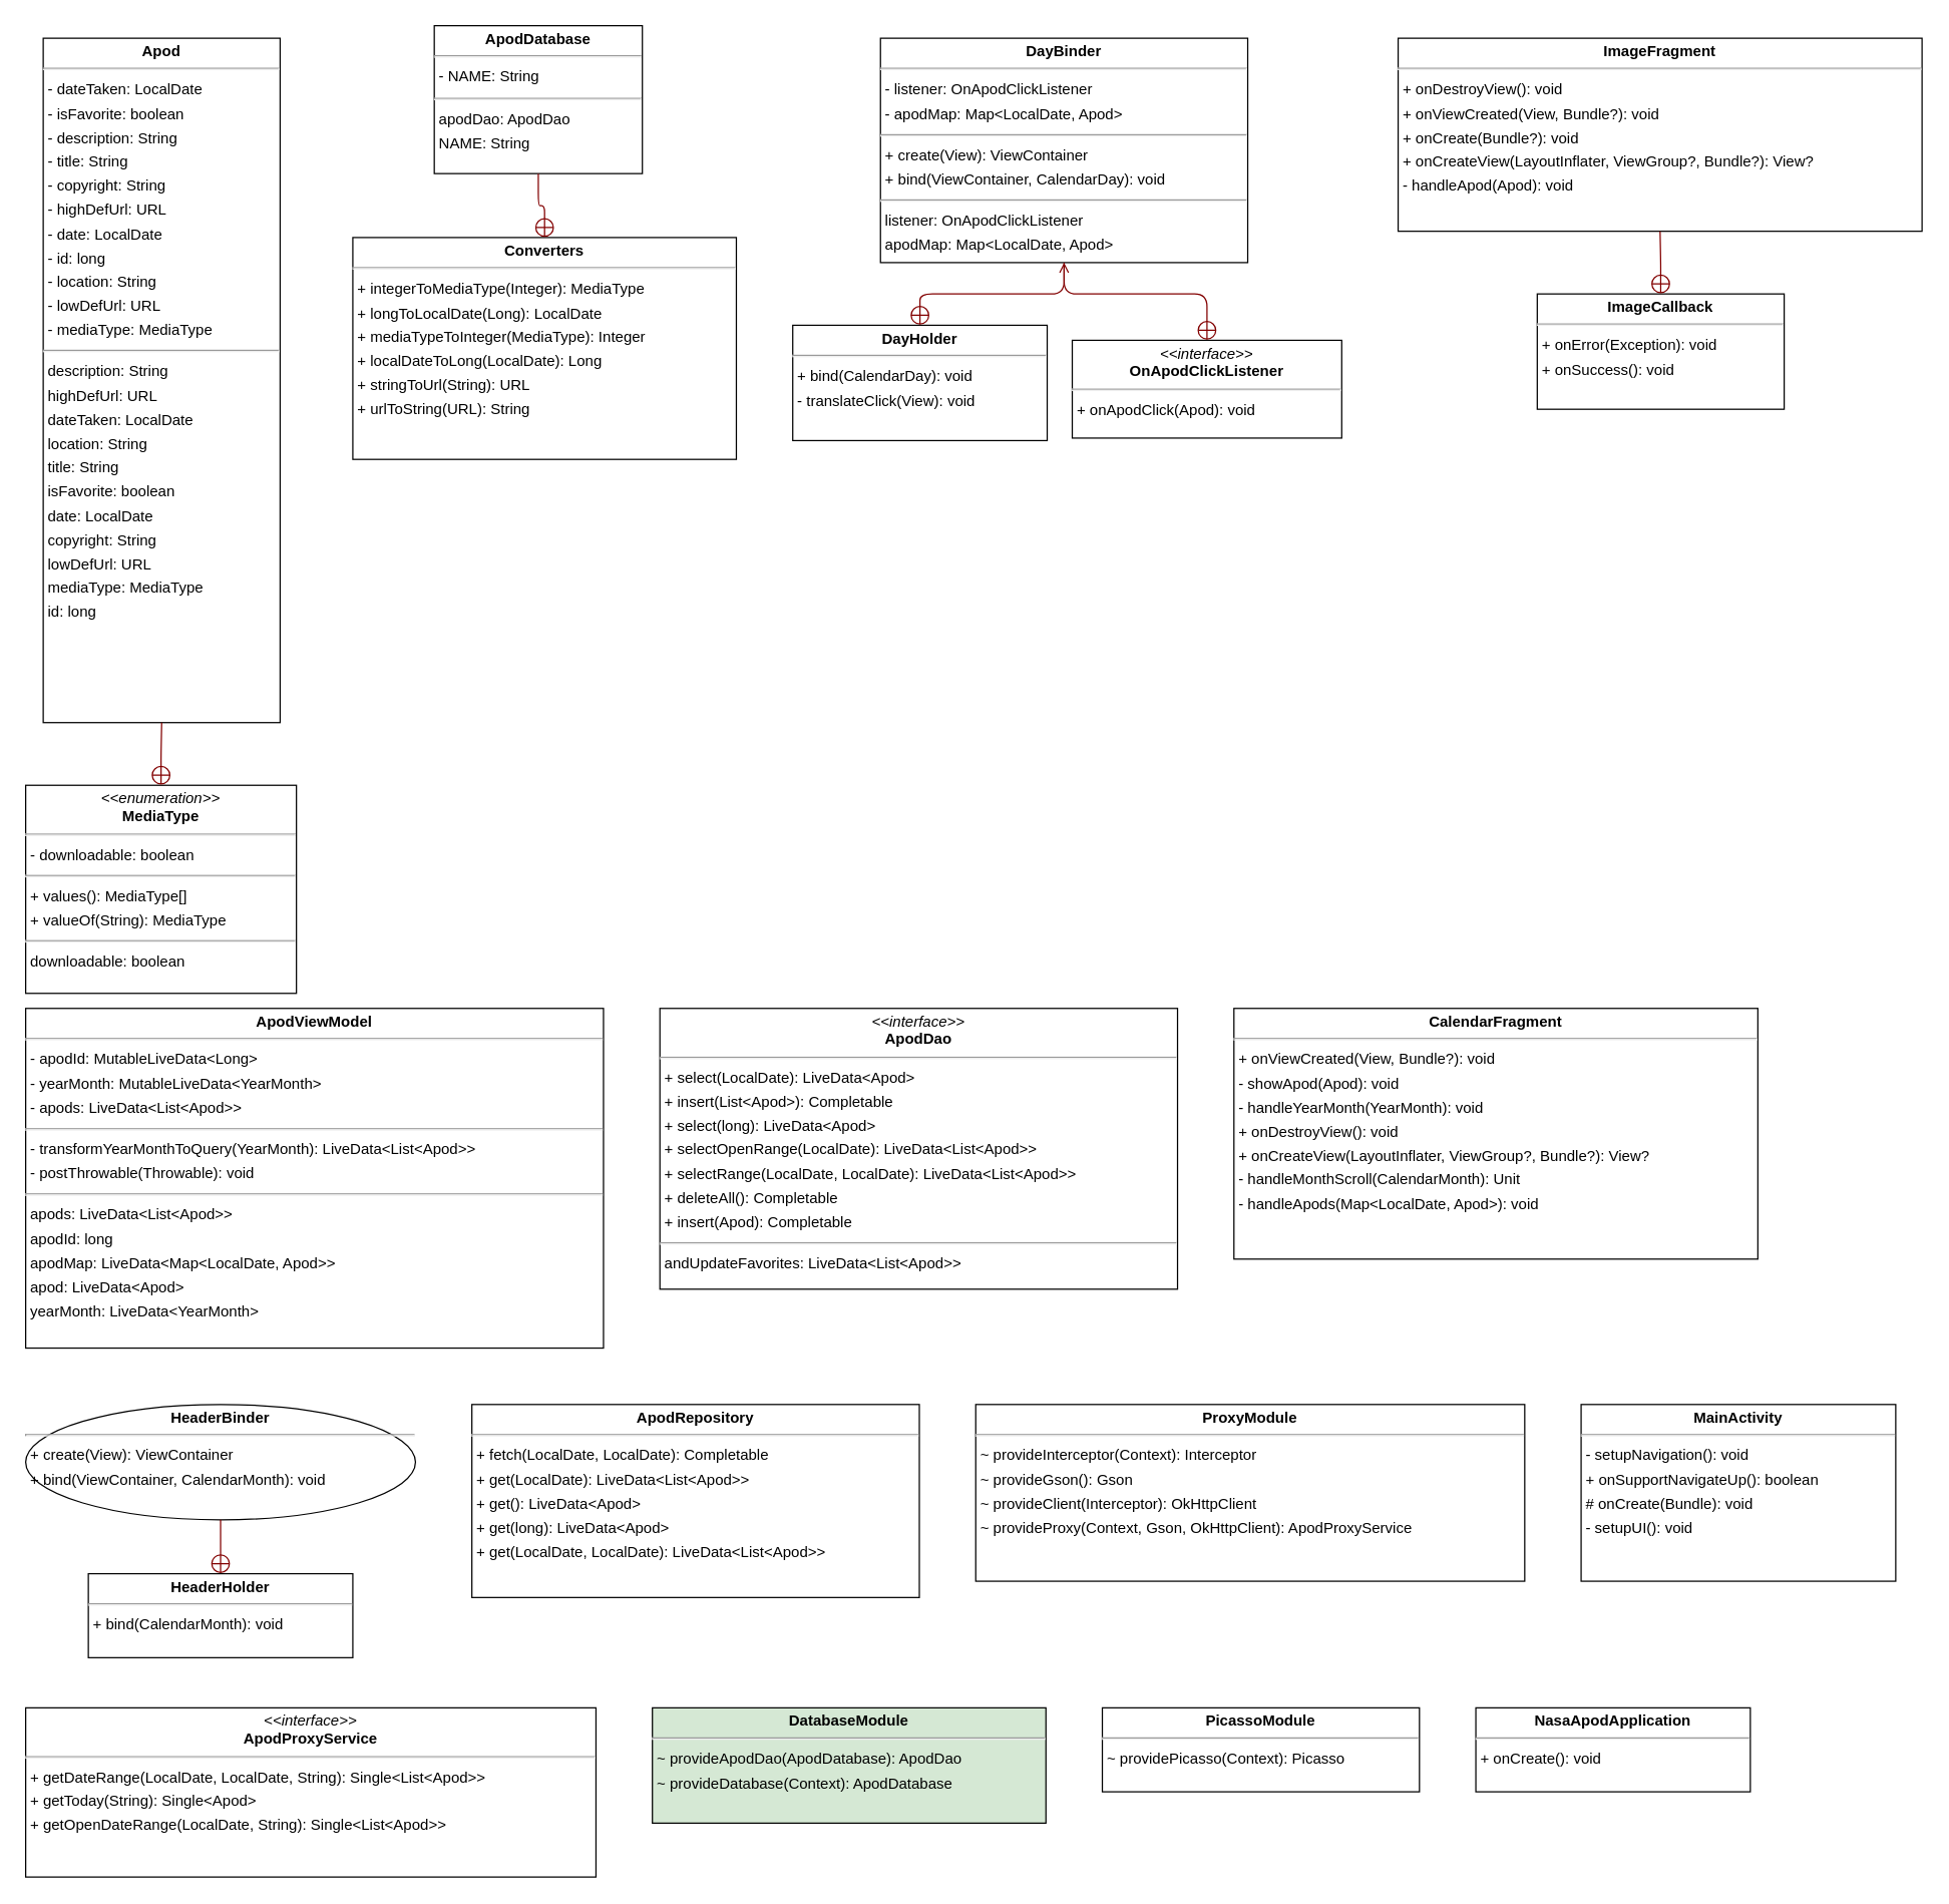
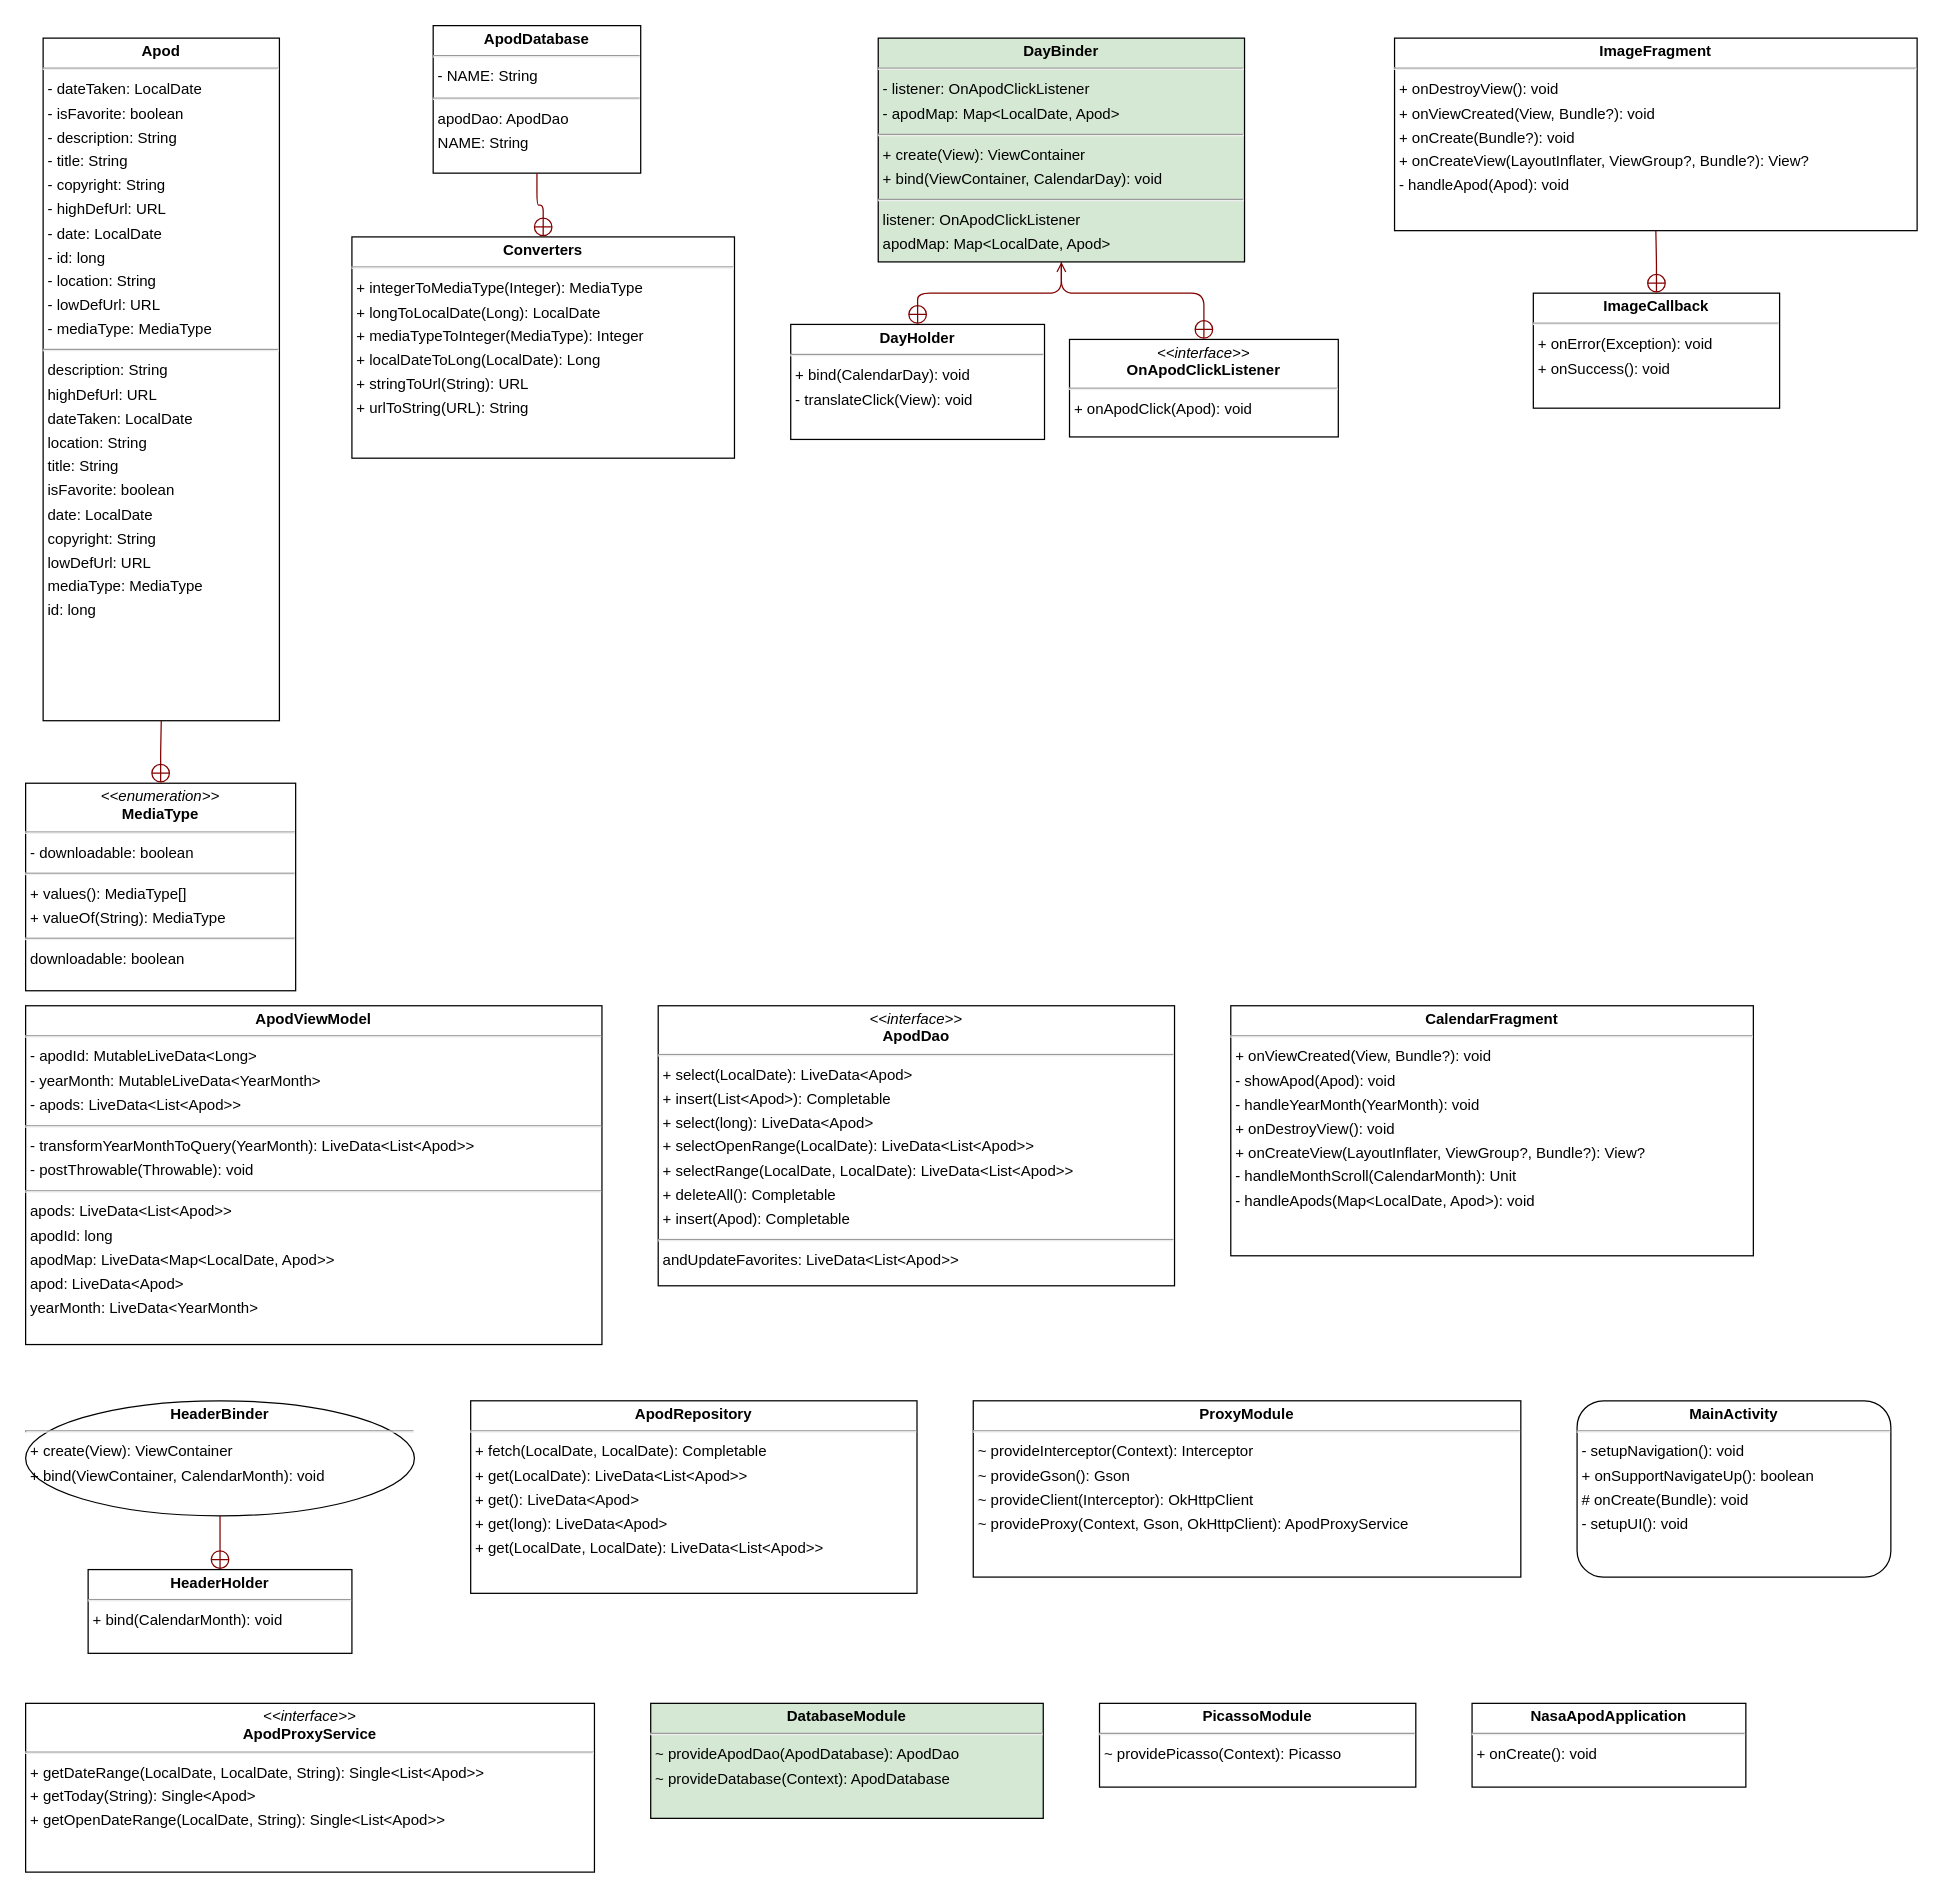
- <mxCell id="11" value="&lt;p style=&quot;margin:0px;margin-top:4px;text-align:center;&quot;&gt;&lt;b&gt;DayBinder&lt;/b&gt;&lt;/p&gt;&lt;hr&gt;&lt;p style=&quot;margin:0 0 0 4px;line-height:1.6;&quot;&gt;- listener: OnApodClickListener&lt;br&gt;- apodMap: Map&amp;lt;LocalDate, Apod&amp;gt;&lt;/p&gt;&lt;hr&gt;&lt;p style=&quot;margin:0 0 0 4px;line-height:1.6;&quot;&gt;+ create(View): ViewContainer&lt;br&gt;+ bind(ViewContainer, CalendarDay): void&lt;/p&gt;&lt;hr&gt;&lt;p style=&quot;margin:0 0 0 4px;line-height:1.6;&quot;&gt; listener: OnApodClickListener&lt;br&gt; apodMap: Map&amp;lt;LocalDate, Apod&amp;gt;&lt;/p&gt;" style="verticalAlign=top;align=left;overflow=fill;fontSize=12;fontFamily=Helvetica;html=1;rounded=0;shadow=0;comic=0;labelBackgroundColor=none;strokeWidth=1;" parent="1" vertex="1"><mxGeometry x="702" y="30" width="293" height="179" as="geometry" /></mxCell>
+ <mxCell id="11" value="&lt;p style=&quot;margin:0px;margin-top:4px;text-align:center;&quot;&gt;&lt;b&gt;DayBinder&lt;/b&gt;&lt;/p&gt;&lt;hr&gt;&lt;p style=&quot;margin:0 0 0 4px;line-height:1.6;&quot;&gt;- listener: OnApodClickListener&lt;br&gt;- apodMap: Map&amp;lt;LocalDate, Apod&amp;gt;&lt;/p&gt;&lt;hr&gt;&lt;p style=&quot;margin:0 0 0 4px;line-height:1.6;&quot;&gt;+ create(View): ViewContainer&lt;br&gt;+ bind(ViewContainer, CalendarDay): void&lt;/p&gt;&lt;hr&gt;&lt;p style=&quot;margin:0 0 0 4px;line-height:1.6;&quot;&gt; listener: OnApodClickListener&lt;br&gt; apodMap: Map&amp;lt;LocalDate, Apod&amp;gt;&lt;/p&gt;" style="verticalAlign=top;align=left;overflow=fill;fontSize=12;fontFamily=Helvetica;html=1;rounded=0;shadow=0;comic=0;labelBackgroundColor=none;strokeWidth=1;fillColor=#d5e8d4;" parent="1" vertex="1"><mxGeometry x="702" y="30" width="293" height="179" as="geometry" /></mxCell>
- <mxCell id="17" value="&lt;p style=&quot;margin:0px;margin-top:4px;text-align:center;&quot;&gt;&lt;b&gt;MainActivity&lt;/b&gt;&lt;/p&gt;&lt;hr&gt;&lt;p style=&quot;margin:0 0 0 4px;line-height:1.6;&quot;&gt;- setupNavigation(): void&lt;br&gt;+ onSupportNavigateUp(): boolean&lt;br&gt;# onCreate(Bundle): void&lt;br&gt;- setupUI(): void&lt;/p&gt;" style="verticalAlign=top;align=left;overflow=fill;fontSize=12;fontFamily=Helvetica;html=1;rounded=0;shadow=0;comic=0;labelBackgroundColor=none;strokeWidth=1;" parent="1" vertex="1"><mxGeometry x="1261" y="1120" width="251" height="141" as="geometry" /></mxCell>
+ <mxCell id="17" value="&lt;p style=&quot;margin:0px;margin-top:4px;text-align:center;&quot;&gt;&lt;b&gt;MainActivity&lt;/b&gt;&lt;/p&gt;&lt;hr&gt;&lt;p style=&quot;margin:0 0 0 4px;line-height:1.6;&quot;&gt;- setupNavigation(): void&lt;br&gt;+ onSupportNavigateUp(): boolean&lt;br&gt;# onCreate(Bundle): void&lt;br&gt;- setupUI(): void&lt;/p&gt;" style="verticalAlign=top;align=left;overflow=fill;fontSize=12;fontFamily=Helvetica;html=1;shadow=0;comic=0;labelBackgroundColor=none;strokeWidth=1;rounded=1;" parent="1" vertex="1"><mxGeometry x="1261" y="1120" width="251" height="141" as="geometry" /></mxCell>
